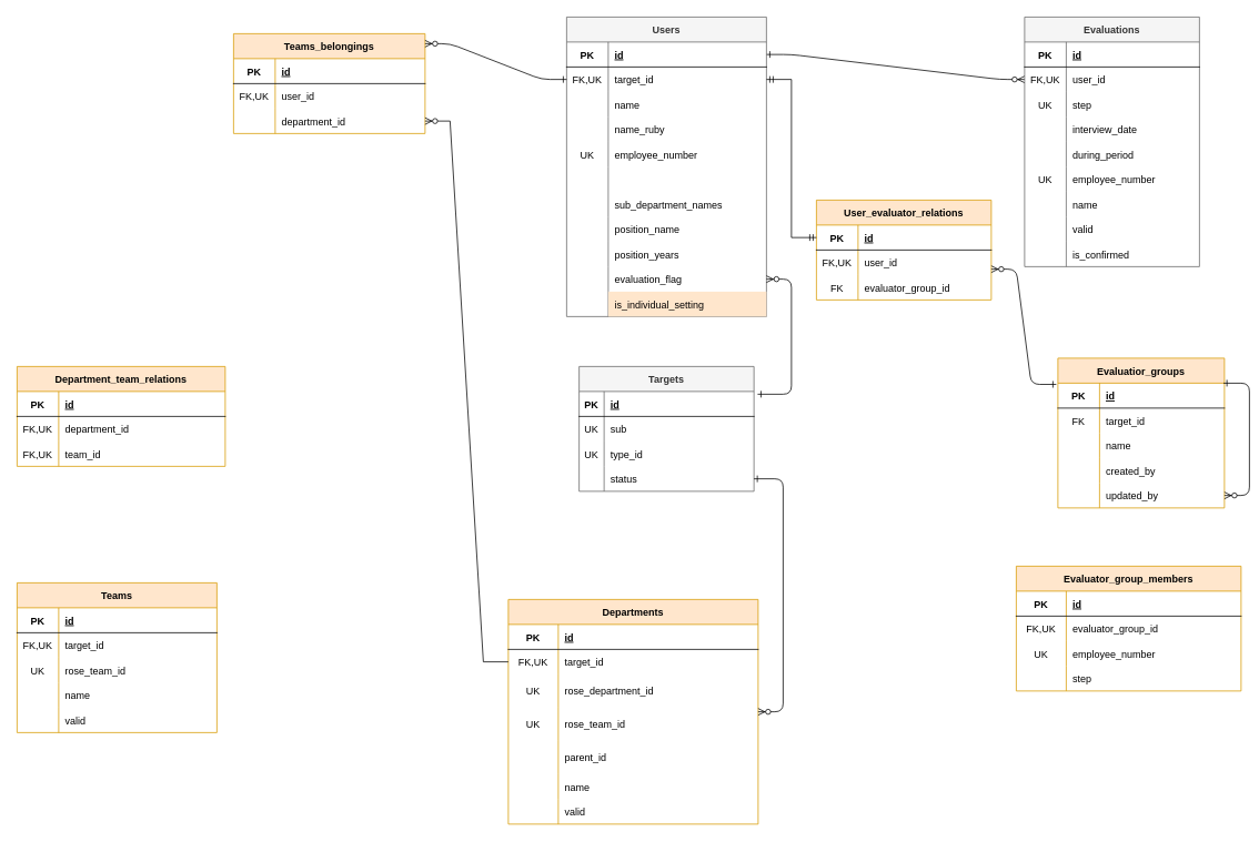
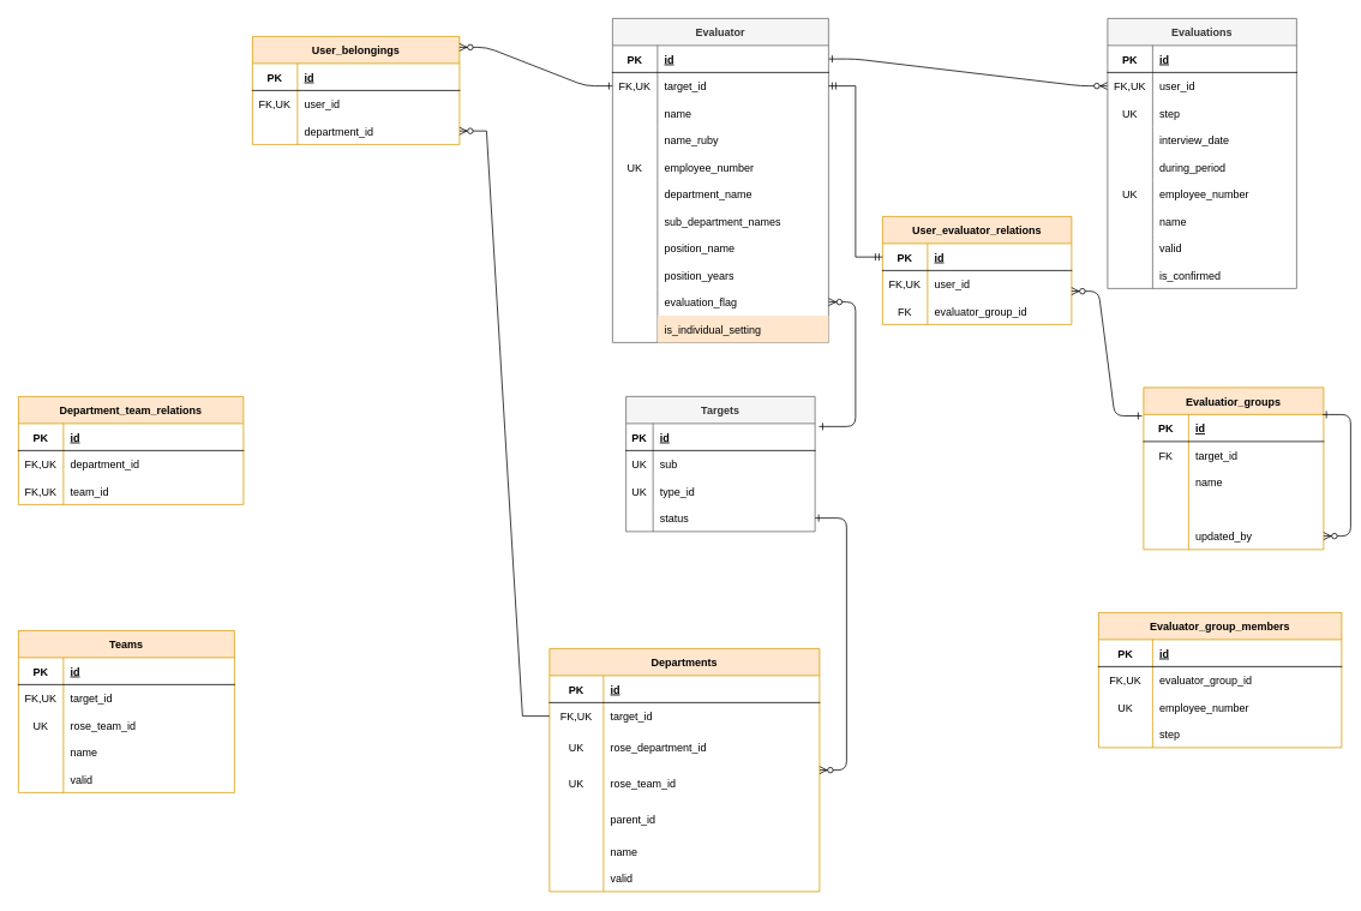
- <mxCell id="41" value="Users" style="shape=table;startSize=30;container=1;collapsible=1;childLayout=tableLayout;fixedRows=1;rowLines=0;fontStyle=1;align=center;resizeLast=1;fillColor=#f5f5f5;fontColor=#333333;strokeColor=#666666;" parent="1" vertex="1"><mxGeometry x="680" y="20" width="240" height="360" as="geometry" /></mxCell>
+ <mxCell id="41" value="Evaluator" style="shape=table;startSize=30;container=1;collapsible=1;childLayout=tableLayout;fixedRows=1;rowLines=0;fontStyle=1;align=center;resizeLast=1;fillColor=#f5f5f5;fontColor=#333333;strokeColor=#666666;" parent="1" vertex="1"><mxGeometry x="680" y="20" width="240" height="360" as="geometry" /></mxCell>
- <mxCell id="104" value="Teams_belongings" style="shape=table;startSize=30;container=1;collapsible=1;childLayout=tableLayout;fixedRows=1;rowLines=0;fontStyle=1;align=center;resizeLast=1;fillColor=#ffe6cc;strokeColor=#d79b00;" parent="1" vertex="1"><mxGeometry x="280" y="40" width="230" height="120" as="geometry" /></mxCell>
+ <mxCell id="104" value="User_belongings" style="shape=table;startSize=30;container=1;collapsible=1;childLayout=tableLayout;fixedRows=1;rowLines=0;fontStyle=1;align=center;resizeLast=1;fillColor=#ffe6cc;strokeColor=#d79b00;" parent="1" vertex="1"><mxGeometry x="280" y="40" width="230" height="120" as="geometry" /></mxCell>
+ <mxCell id="59" value="department_name" style="shape=partialRectangle;overflow=hidden;connectable=0;fillColor=none;top=0;left=0;bottom=0;right=0;align=left;spacingLeft=6;" parent="57" vertex="1"><mxGeometry x="50" width="190" height="30" as="geometry"><mxRectangle width="190" height="30" as="alternateBounds" /></mxGeometry></mxCell>
- <mxCell id="87" value="created_by" style="shape=partialRectangle;overflow=hidden;connectable=0;fillColor=none;top=0;left=0;bottom=0;right=0;align=left;spacingLeft=6;" parent="85" vertex="1"><mxGeometry x="50" width="150" height="30" as="geometry"><mxRectangle width="150" height="30" as="alternateBounds" /></mxGeometry></mxCell>
